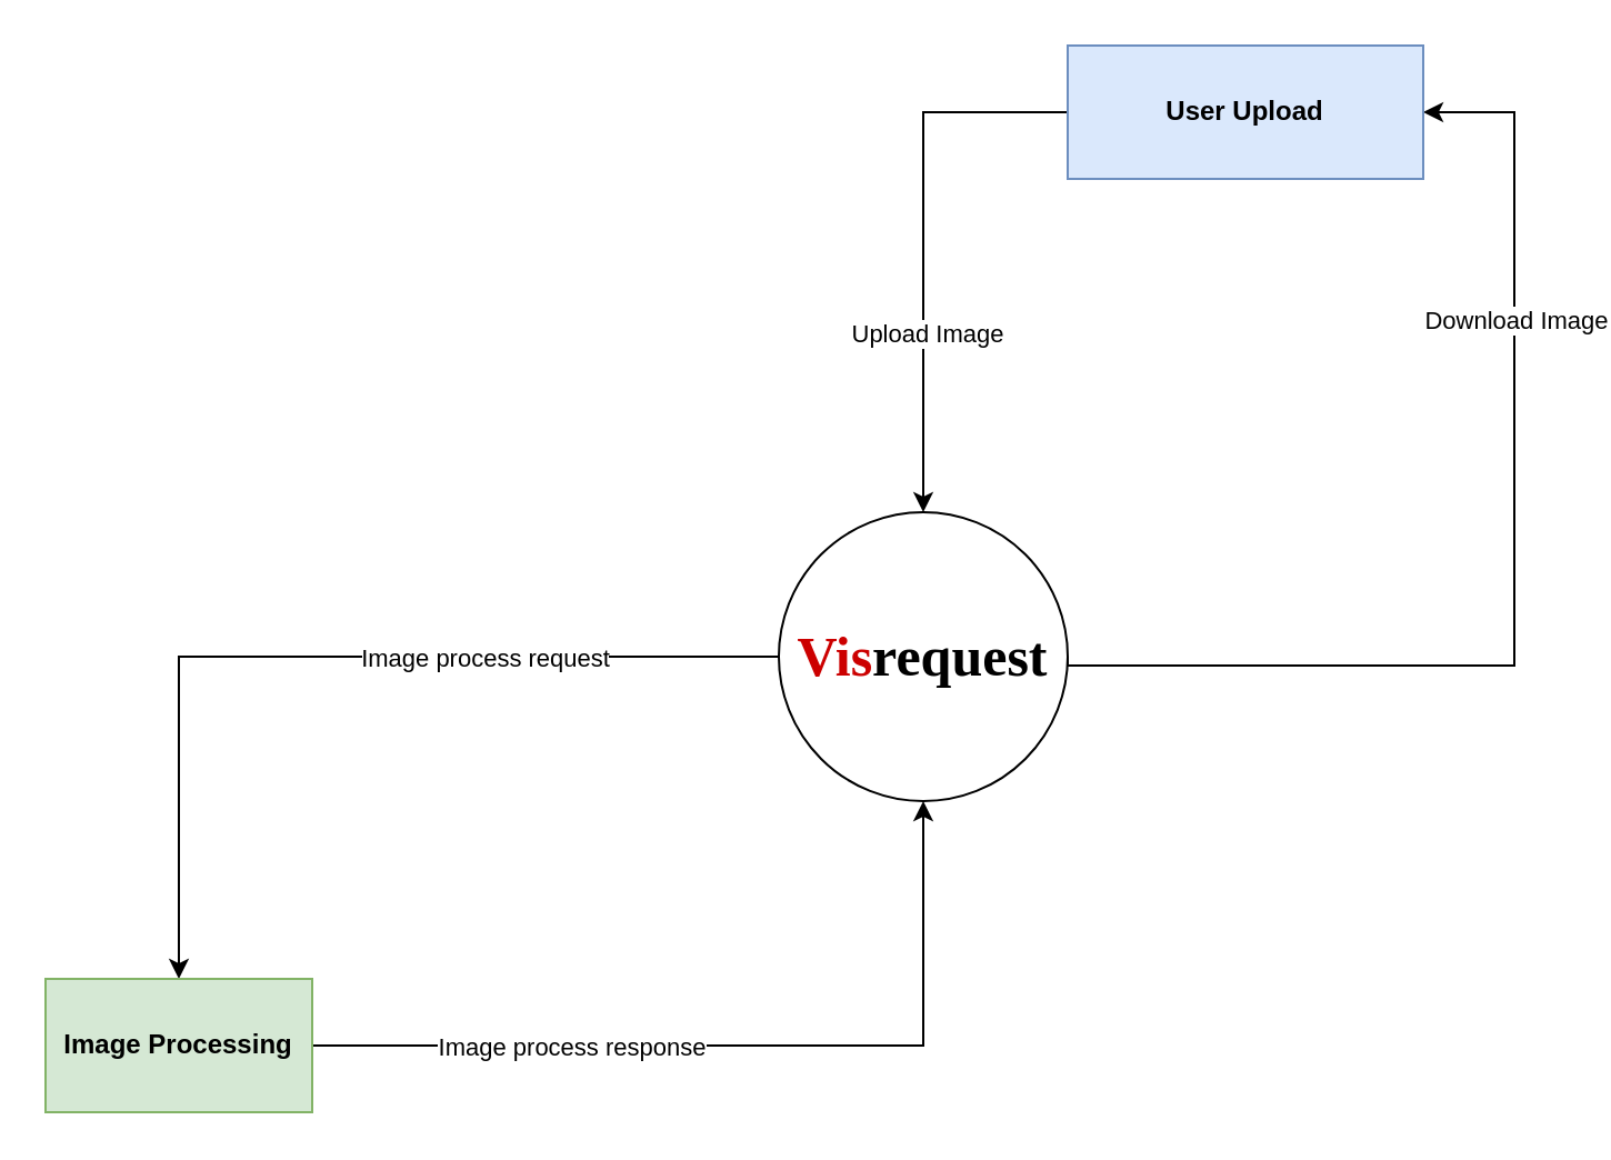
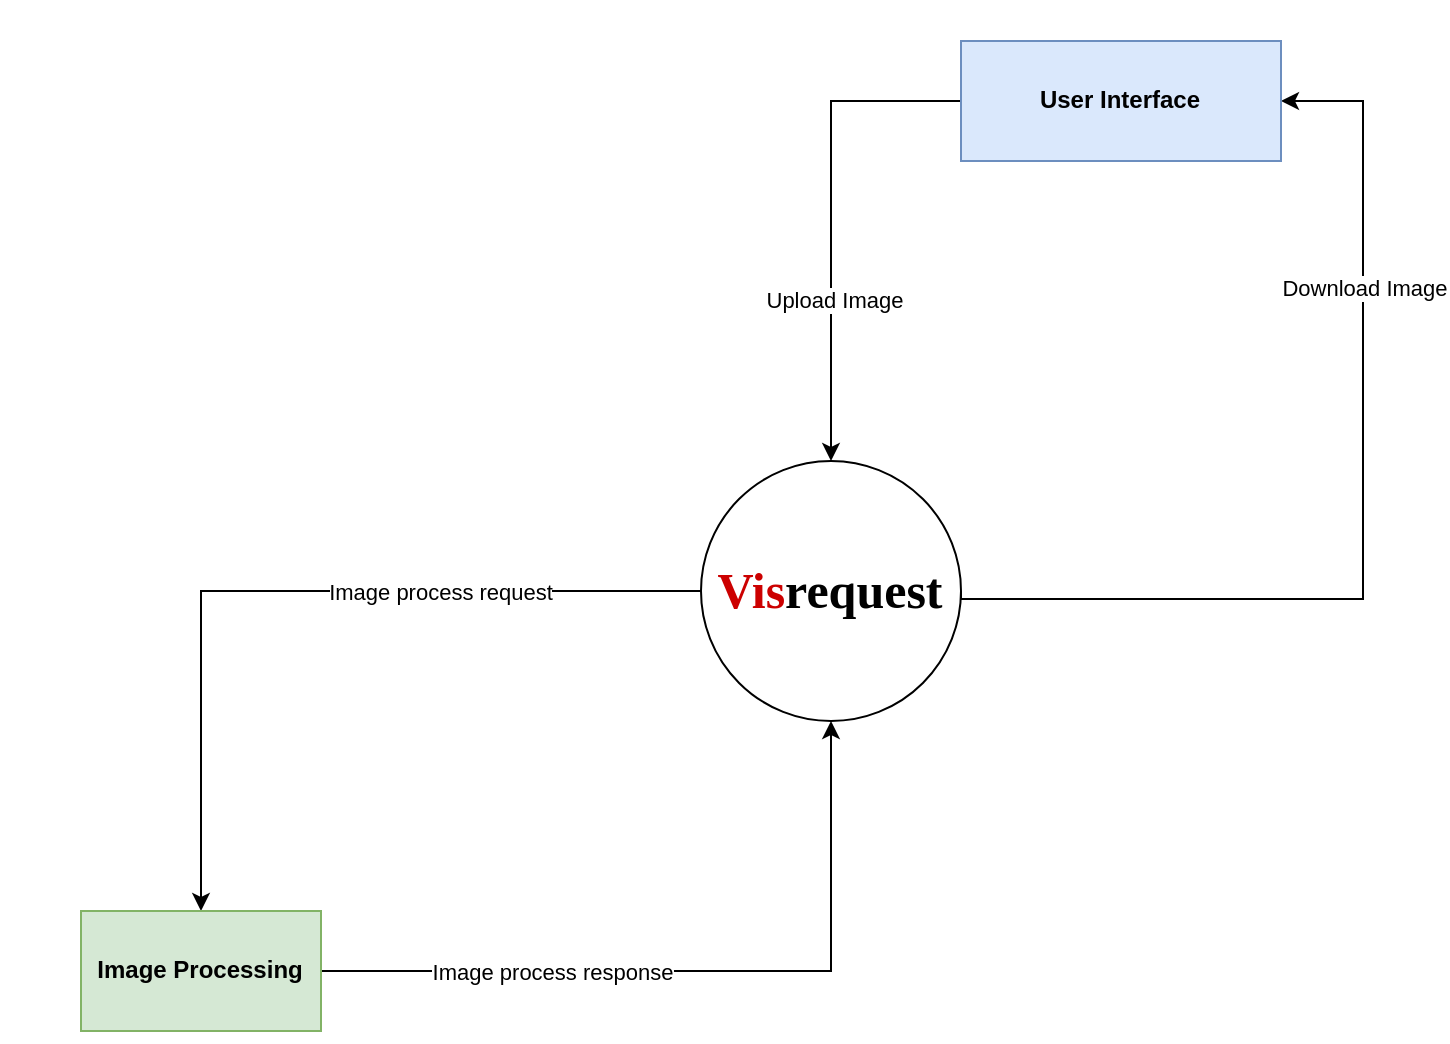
- <mxCell id="9" value="&lt;b&gt;User Upload&lt;/b&gt;" style="rounded=0;whiteSpace=wrap;html=1;fillColor=#dae8fc;strokeColor=#6c8ebf;" parent="1" vertex="1"><mxGeometry x="480" y="20" width="160" height="60" as="geometry" /></mxCell>
+ <mxCell id="9" value="&lt;b&gt;User Interface&lt;/b&gt;" style="rounded=0;whiteSpace=wrap;html=1;fillColor=#dae8fc;strokeColor=#6c8ebf;" parent="1" vertex="1"><mxGeometry x="480" y="20" width="160" height="60" as="geometry" /></mxCell>
- <mxCell id="12" value="&lt;b&gt;Image Processing&lt;/b&gt;" style="rounded=0;whiteSpace=wrap;html=1;fillColor=#d5e8d4;strokeColor=#82b366;" parent="1" vertex="1"><mxGeometry x="20" y="440" width="120" height="60" as="geometry" /></mxCell>
+ <mxCell id="12" value="&lt;b&gt;Image Processing&lt;/b&gt;" style="rounded=0;whiteSpace=wrap;html=1;fillColor=#d5e8d4;strokeColor=#82b366;" parent="1" vertex="1"><mxGeometry x="40" y="455" width="120" height="60" as="geometry" /></mxCell>
